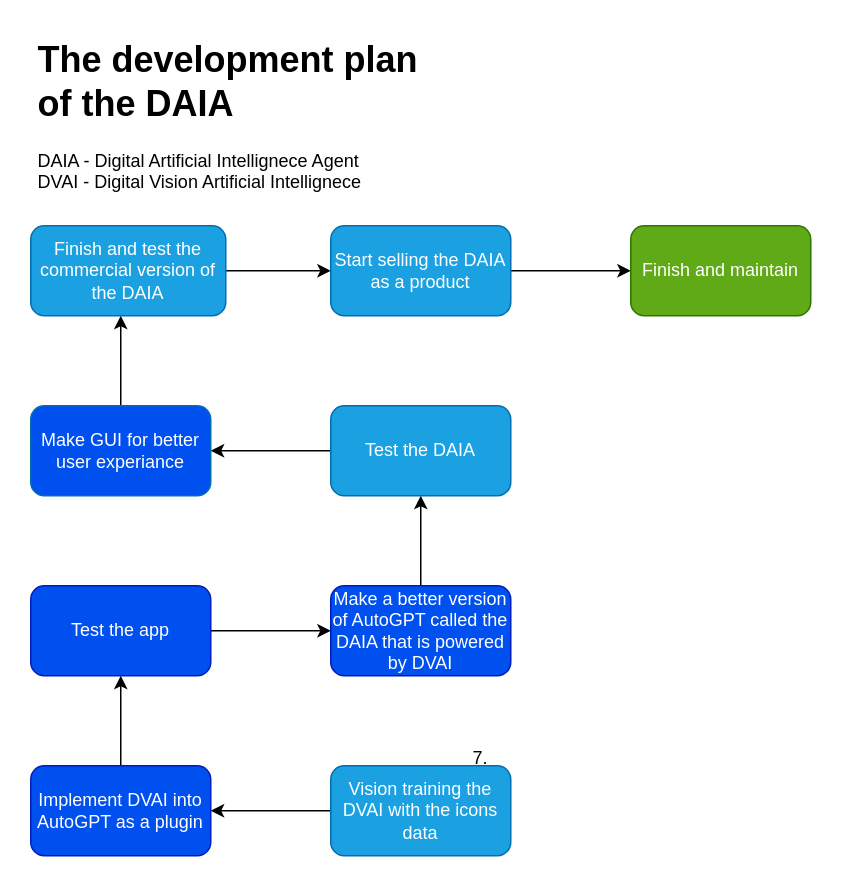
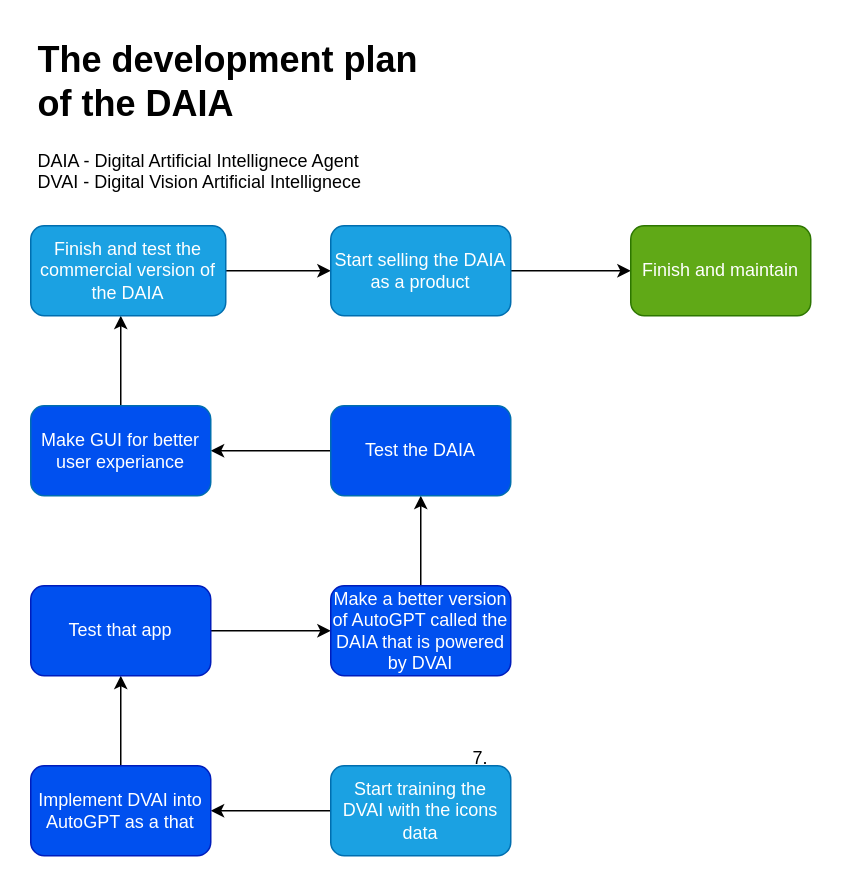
- <mxCell id="11" value="Test the DAIA" style="rounded=1;whiteSpace=wrap;html=1;fillColor=#1ba1e2;fontColor=#ffffff;strokeColor=#006EAF;" parent="1" vertex="1"><mxGeometry x="220" y="270" width="120" height="60" as="geometry" /></mxCell>
+ <mxCell id="11" value="Test the DAIA" style="rounded=1;whiteSpace=wrap;html=1;fillColor=#0050ef;fontColor=#ffffff;strokeColor=#006EAF;" parent="1" vertex="1"><mxGeometry x="220" y="270" width="120" height="60" as="geometry" /></mxCell>
- <mxCell id="7" value="Test the app" style="rounded=1;whiteSpace=wrap;html=1;fillColor=#0050ef;fontColor=#ffffff;strokeColor=#001DBC;" parent="1" vertex="1"><mxGeometry x="20" y="390" width="120" height="60" as="geometry" /></mxCell>
+ <mxCell id="7" value="Test that app" style="rounded=1;whiteSpace=wrap;html=1;fillColor=#0050ef;fontColor=#ffffff;strokeColor=#001DBC;" parent="1" vertex="1"><mxGeometry x="20" y="390" width="120" height="60" as="geometry" /></mxCell>
- <mxCell id="5" value="Implement DVAI into AutoGPT as a plugin" style="rounded=1;whiteSpace=wrap;html=1;fillColor=#0050ef;fontColor=#ffffff;strokeColor=#001DBC;" parent="1" vertex="1"><mxGeometry x="20" y="510" width="120" height="60" as="geometry" /></mxCell>
+ <mxCell id="5" value="Implement DVAI into AutoGPT as a that" style="rounded=1;whiteSpace=wrap;html=1;fillColor=#0050ef;fontColor=#ffffff;strokeColor=#001DBC;" parent="1" vertex="1"><mxGeometry x="20" y="510" width="120" height="60" as="geometry" /></mxCell>
- <mxCell id="3" value="Vision training the DVAI with the icons data" style="rounded=1;whiteSpace=wrap;html=1;fillColor=#1ba1e2;fontColor=#ffffff;strokeColor=#006EAF;" parent="1" vertex="1"><mxGeometry x="220" y="510" width="120" height="60" as="geometry" /></mxCell>
+ <mxCell id="3" value="Start training the DVAI with the icons data" style="rounded=1;whiteSpace=wrap;html=1;fillColor=#1ba1e2;fontColor=#ffffff;strokeColor=#006EAF;" parent="1" vertex="1"><mxGeometry x="220" y="510" width="120" height="60" as="geometry" /></mxCell>
